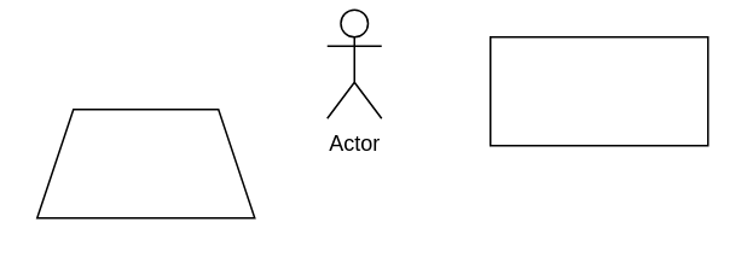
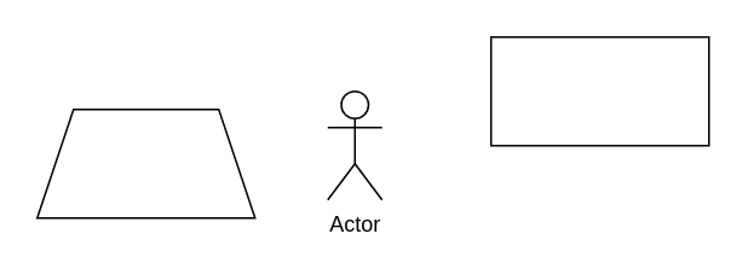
- <mxCell id="4" value="Actor" style="shape=umlActor;verticalLabelPosition=bottom;verticalAlign=top;html=1;outlineConnect=0;" vertex="1" parent="1"><mxGeometry x="180" y="5" width="30" height="60" as="geometry" /></mxCell>
+ <mxCell id="4" value="Actor" style="shape=umlActor;verticalLabelPosition=bottom;verticalAlign=top;html=1;outlineConnect=0;" vertex="1" parent="1"><mxGeometry x="180" y="50" width="30" height="60" as="geometry" /></mxCell>
